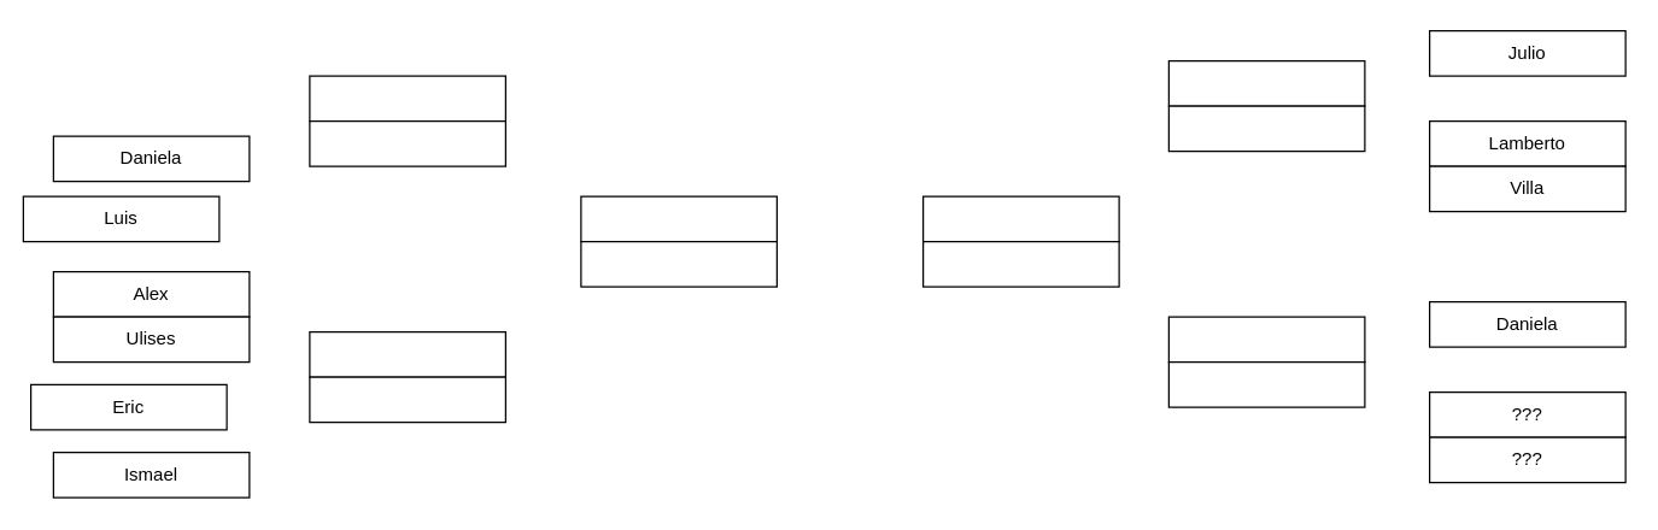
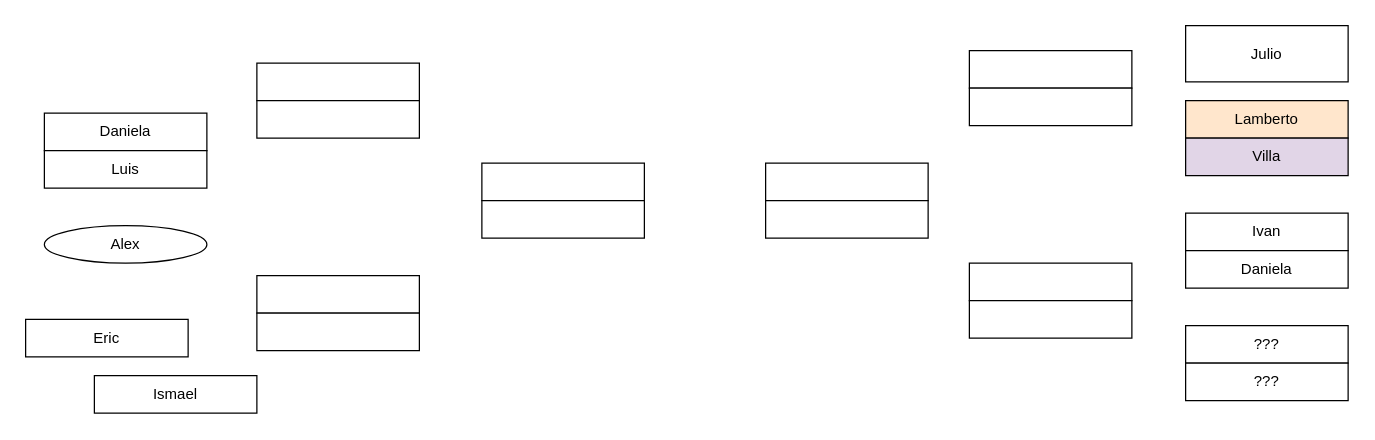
- <mxCell id="14" value="Julio" style="rounded=0;whiteSpace=wrap;html=1;" parent="1" vertex="1"><mxGeometry x="948" y="20" width="130" height="30" as="geometry" /></mxCell>
+ <mxCell id="14" value="Julio" style="rounded=0;whiteSpace=wrap;html=1;" parent="1" vertex="1"><mxGeometry x="948" y="20" width="130" height="45" as="geometry" /></mxCell>
- <mxCell id="15" value="Lamberto" style="rounded=0;whiteSpace=wrap;html=1;" parent="1" vertex="1"><mxGeometry x="948" y="80" width="130" height="30" as="geometry" /></mxCell>
+ <mxCell id="15" value="Lamberto" style="rounded=0;whiteSpace=wrap;html=1;fillColor=#ffe6cc;" parent="1" vertex="1"><mxGeometry x="948" y="80" width="130" height="30" as="geometry" /></mxCell>
- <mxCell id="16" value="Villa" style="rounded=0;whiteSpace=wrap;html=1;" parent="1" vertex="1"><mxGeometry x="948" y="110" width="130" height="30" as="geometry" /></mxCell>
+ <mxCell id="16" value="Villa" style="rounded=0;whiteSpace=wrap;html=1;fillColor=#e1d5e7;" parent="1" vertex="1"><mxGeometry x="948" y="110" width="130" height="30" as="geometry" /></mxCell>
- <mxCell id="3" value="Luis" style="rounded=0;whiteSpace=wrap;html=1;" parent="1" vertex="1"><mxGeometry x="15" y="130" width="130" height="30" as="geometry" /></mxCell>
+ <mxCell id="3" value="Luis" style="rounded=0;whiteSpace=wrap;html=1;" parent="1" vertex="1"><mxGeometry x="35" y="120" width="130" height="30" as="geometry" /></mxCell>
+ <mxCell id="17" value="Ivan" style="rounded=0;whiteSpace=wrap;html=1;" parent="1" vertex="1"><mxGeometry x="948" y="170" width="130" height="30" as="geometry" /></mxCell>
- <mxCell id="4" value="Alex" style="rounded=0;whiteSpace=wrap;html=1;" parent="1" vertex="1"><mxGeometry x="35" y="180" width="130" height="30" as="geometry" /></mxCell>
+ <mxCell id="4" value="Alex" style="ellipse;whiteSpace=wrap;html=1;" parent="1" vertex="1"><mxGeometry x="35" y="180" width="130" height="30" as="geometry" /></mxCell>
- <mxCell id="5" value="Ulises" style="rounded=0;whiteSpace=wrap;html=1;" parent="1" vertex="1"><mxGeometry x="35" y="210" width="130" height="30" as="geometry" /></mxCell>
- <mxCell id="7" value="Ismael" style="rounded=0;whiteSpace=wrap;html=1;" parent="1" vertex="1"><mxGeometry x="35" y="300" width="130" height="30" as="geometry" /></mxCell>
+ <mxCell id="7" value="Ismael" style="rounded=0;whiteSpace=wrap;html=1;" parent="1" vertex="1"><mxGeometry x="75" y="300" width="130" height="30" as="geometry" /></mxCell>
